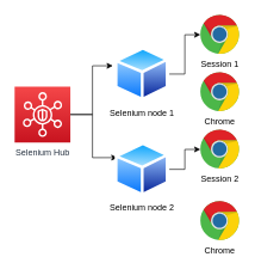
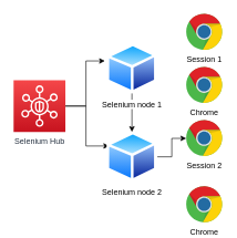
- <mxCell id="6" style="edgeStyle=orthogonalEdgeStyle;rounded=0;orthogonalLoop=1;jettySize=auto;html=1;" edge="1" parent="1" source="7" target="5"><mxGeometry relative="1" as="geometry" /></mxCell>
+ <mxCell id="6" style="edgeStyle=orthogonalEdgeStyle;rounded=0;orthogonalLoop=1;jettySize=auto;html=1;" edge="1" parent="1" source="7" target="9"><mxGeometry relative="1" as="geometry" /></mxCell>
